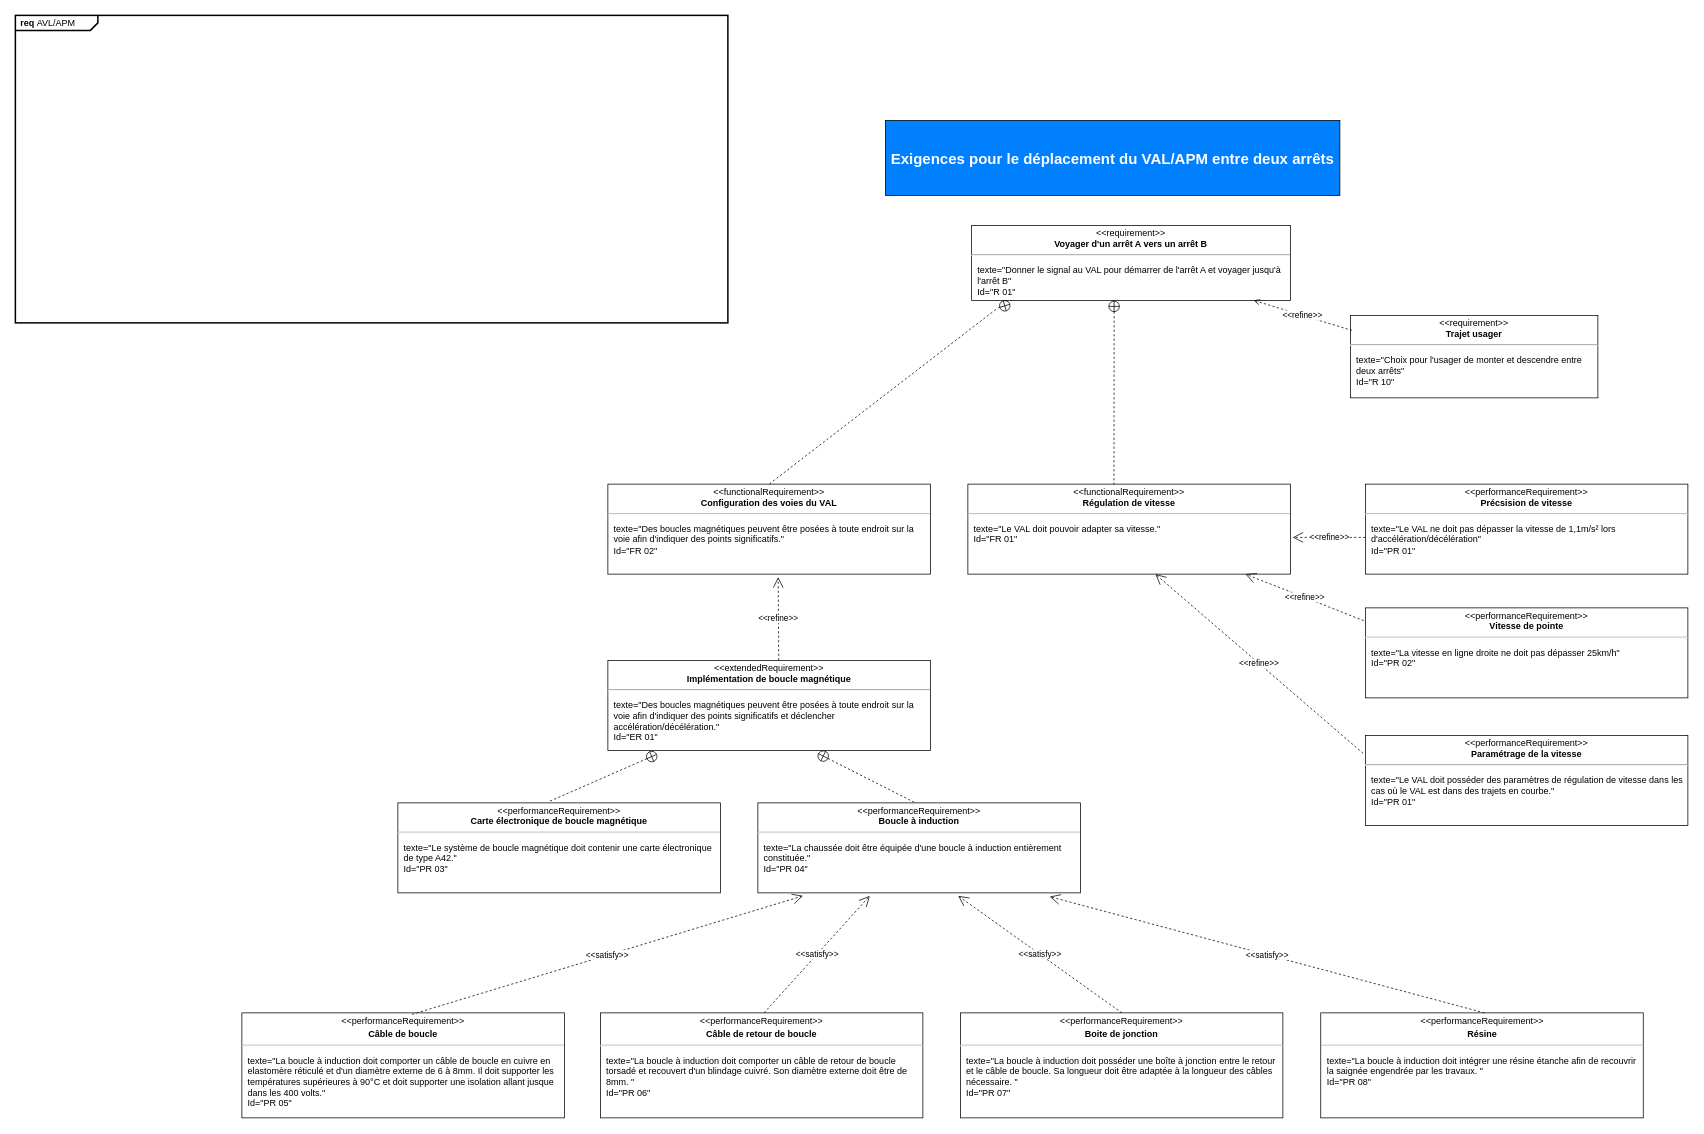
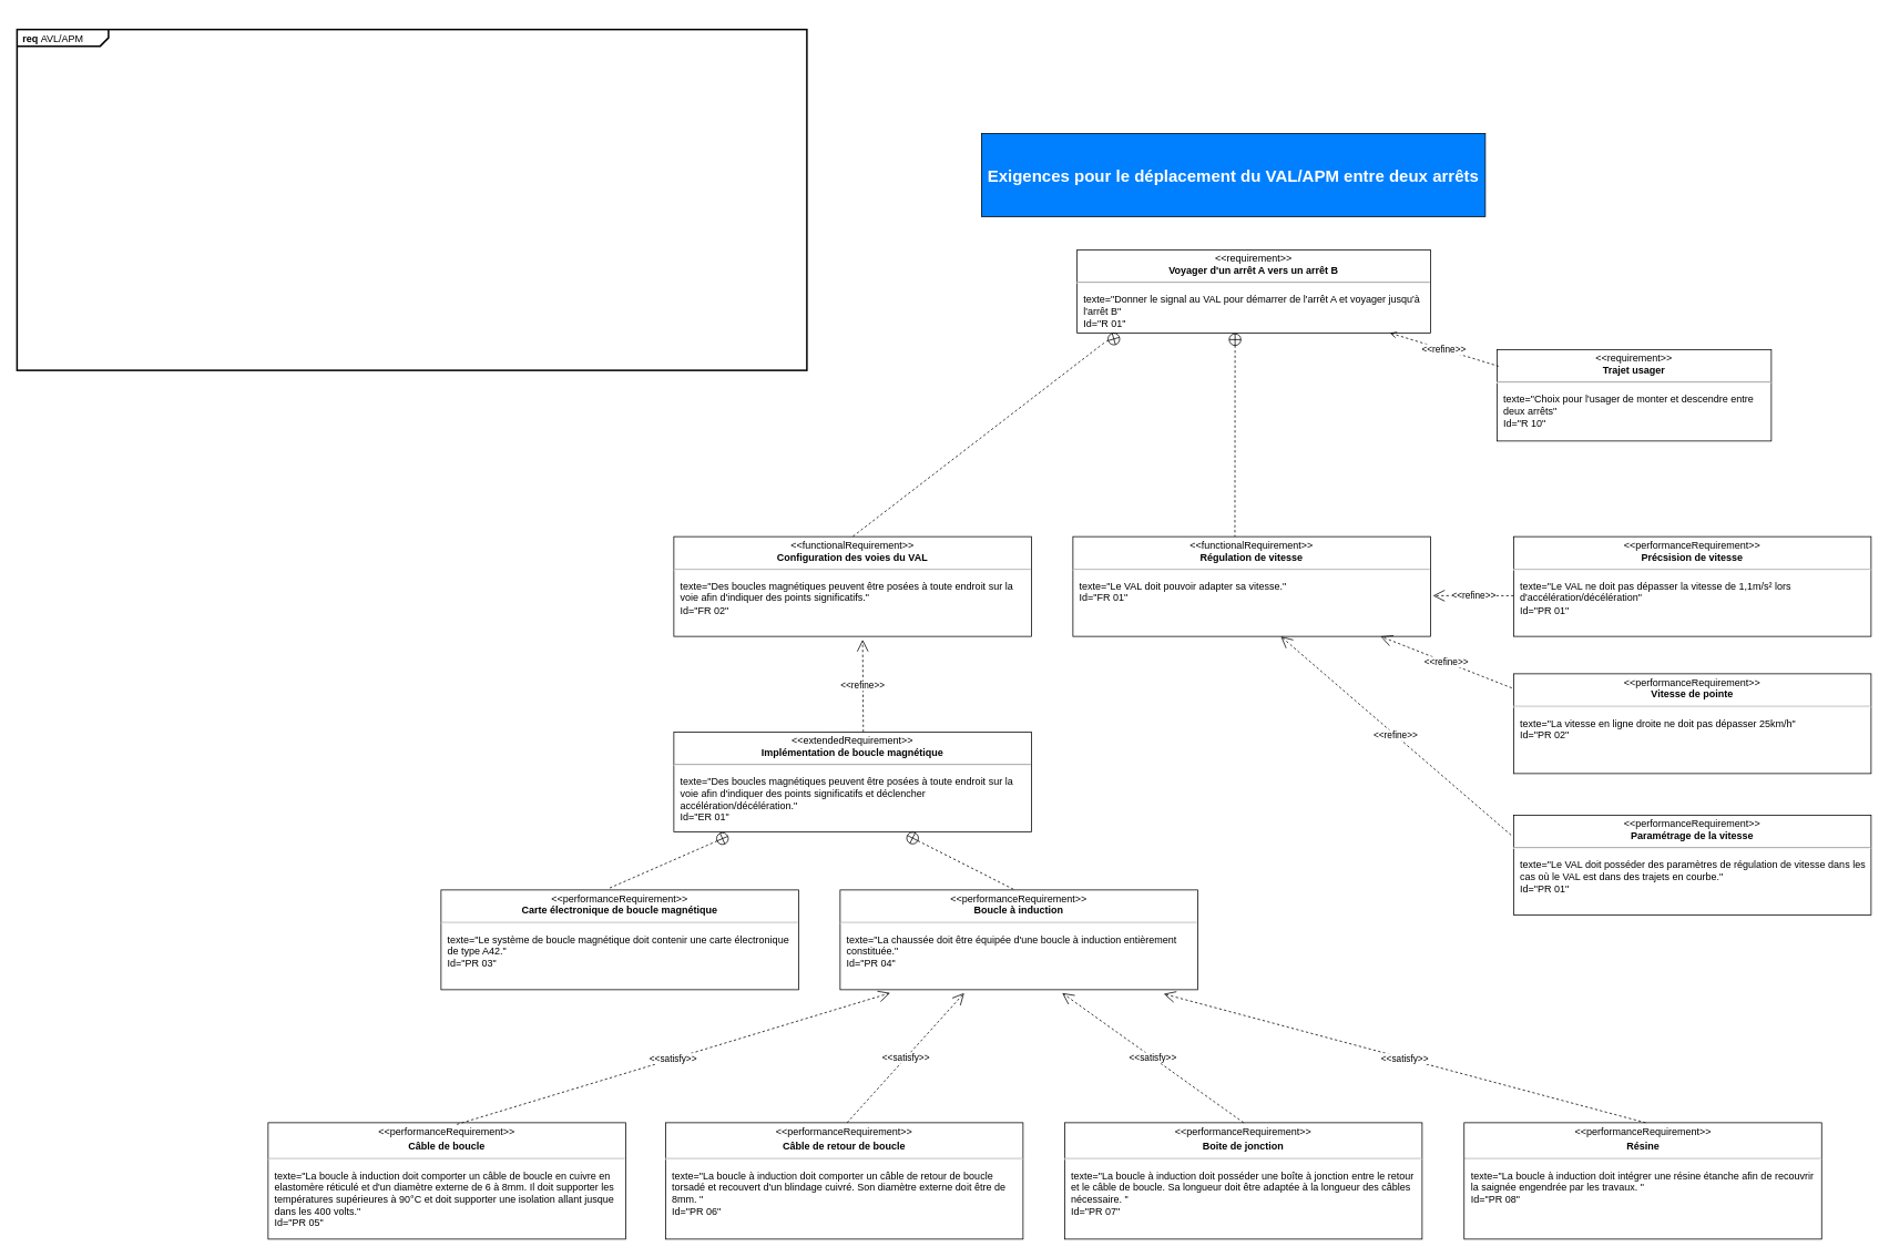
- <mxCell id="2" value="&lt;p style=&quot;margin: 0px ; margin-top: 4px ; margin-left: 7px ; text-align: left&quot;&gt;&lt;b&gt;req&lt;/b&gt;&amp;nbsp;AVL/APM&lt;/p&gt;" style="html=1;shape=mxgraph.sysml.package;overflow=fill;labelX=110;strokeWidth=2;align=center;" vertex="1" parent="1"><mxGeometry x="20" y="20" width="950" height="410" as="geometry" /></mxCell>
+ <mxCell id="2" value="&lt;p style=&quot;margin: 0px ; margin-top: 4px ; margin-left: 7px ; text-align: left&quot;&gt;&lt;b&gt;req&lt;/b&gt;&amp;nbsp;AVL/APM&lt;/p&gt;" style="html=1;shape=mxgraph.sysml.package;overflow=fill;labelX=110;strokeWidth=2;align=center;" vertex="1" parent="1"><mxGeometry x="20" y="35" width="950" height="410" as="geometry" /></mxCell>
